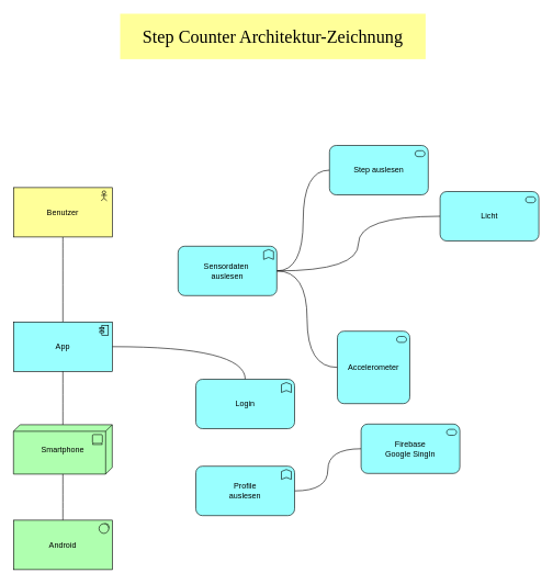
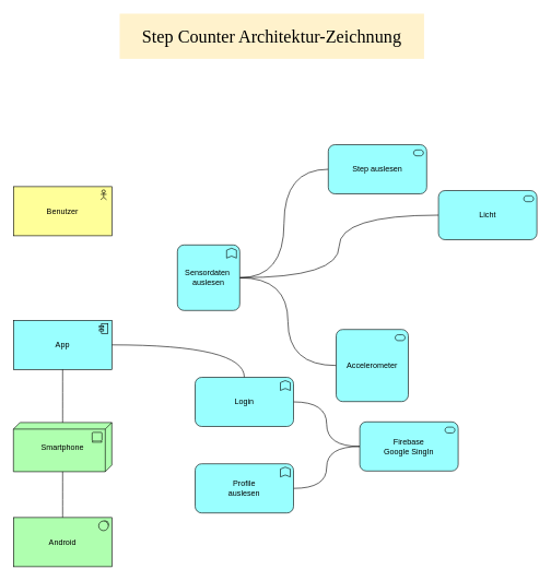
- <mxCell id="22" value="Step Counter Architektur-Zeichnung" style="rounded=0;whiteSpace=wrap;html=1;fillColor=#ffff99;strokeColor=none;fontSize=27;fontFamily=Georgia;" vertex="1" parent="1"><mxGeometry x="182" y="20" width="464" height="69" as="geometry" /></mxCell>
+ <mxCell id="22" value="Step Counter Architektur-Zeichnung" style="rounded=0;whiteSpace=wrap;html=1;fillColor=#fff2cc;strokeColor=none;fontSize=27;fontFamily=Georgia;" vertex="1" parent="1"><mxGeometry x="182" y="20" width="464" height="69" as="geometry" /></mxCell>
- <mxCell id="13" value="Sensordaten&amp;nbsp;&lt;br&gt;auslesen" style="html=1;outlineConnect=0;whiteSpace=wrap;fillColor=#99ffff;shape=mxgraph.archimate3.application;appType=func;archiType=rounded;" vertex="1" parent="1"><mxGeometry x="270" y="373" width="150" height="75" as="geometry" /></mxCell>
+ <mxCell id="13" value="Sensordaten&amp;nbsp;&lt;br&gt;auslesen" style="html=1;outlineConnect=0;whiteSpace=wrap;fillColor=#99ffff;shape=mxgraph.archimate3.application;appType=func;archiType=rounded;" vertex="1" parent="1"><mxGeometry x="270" y="373" width="95" height="100" as="geometry" /></mxCell>
- <mxCell id="2" style="edgeStyle=orthogonalEdgeStyle;curved=1;rounded=0;orthogonalLoop=1;jettySize=auto;html=1;endArrow=none;endFill=0;" edge="1" parent="1" source="3" target="5"><mxGeometry relative="1" as="geometry" /></mxCell>
+ <mxCell id="14" style="edgeStyle=orthogonalEdgeStyle;curved=1;rounded=0;orthogonalLoop=1;jettySize=auto;html=1;endArrow=none;endFill=0;" edge="1" parent="1" source="15" target="21"><mxGeometry relative="1" as="geometry" /></mxCell>
